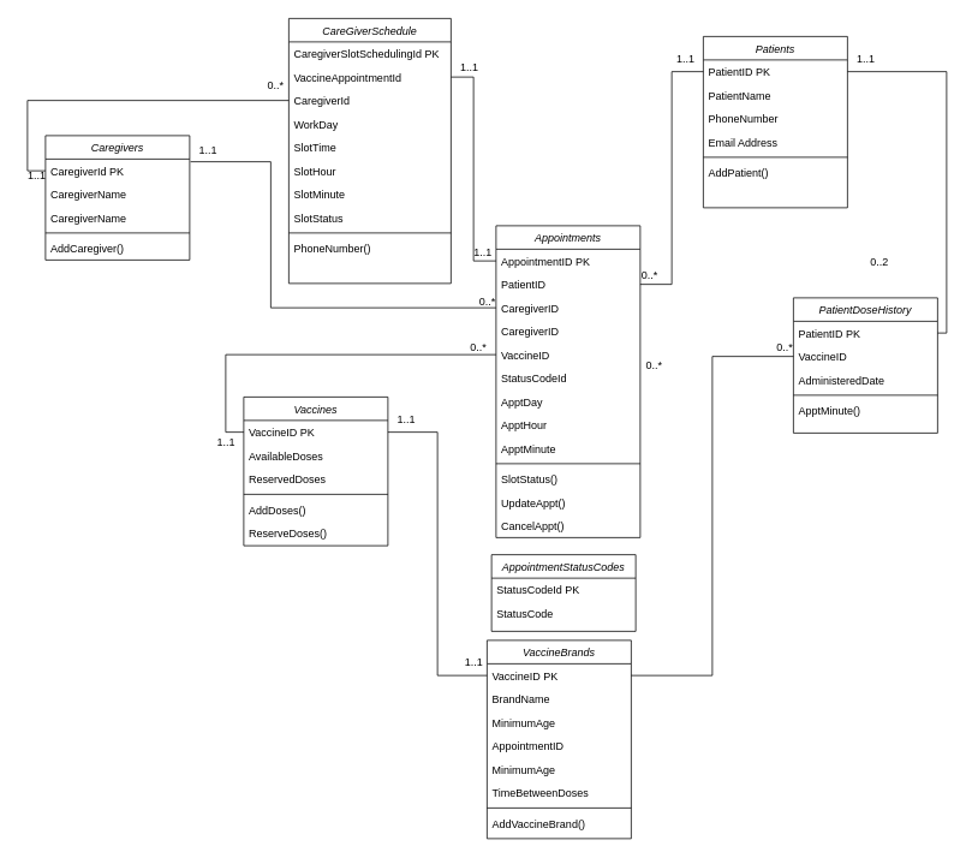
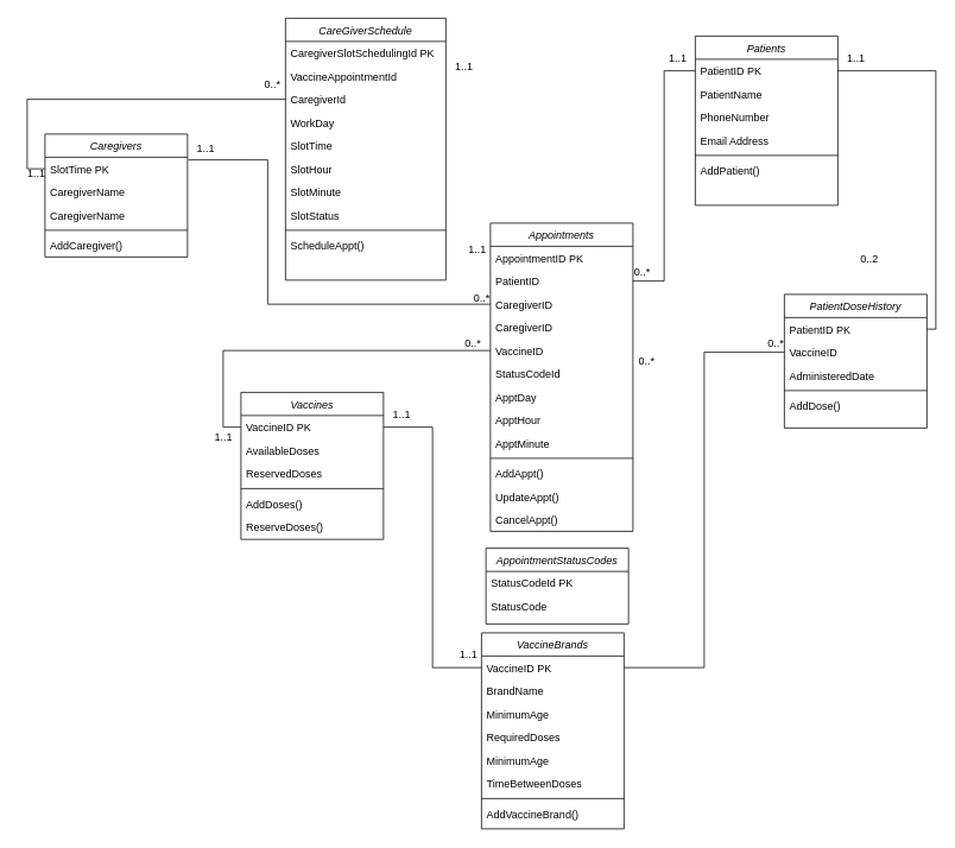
- <mxCell id="70" style="edgeStyle=orthogonalEdgeStyle;rounded=0;orthogonalLoop=1;jettySize=auto;html=1;endArrow=none;endFill=0;" edge="1" parent="1" source="27" target="3"><mxGeometry relative="1" as="geometry" /></mxCell>
- <mxCell id="17" value="CaregiverId PK" style="text;align=left;verticalAlign=top;spacingLeft=4;spacingRight=4;overflow=hidden;rotatable=0;points=[[0,0.5],[1,0.5]];portConstraint=eastwest;" parent="16" vertex="1"><mxGeometry y="26" width="160" height="26" as="geometry" /></mxCell>
+ <mxCell id="17" value="SlotTime PK" style="text;align=left;verticalAlign=top;spacingLeft=4;spacingRight=4;overflow=hidden;rotatable=0;points=[[0,0.5],[1,0.5]];portConstraint=eastwest;" parent="16" vertex="1"><mxGeometry y="26" width="160" height="26" as="geometry" /></mxCell>
- <mxCell id="35" value="PhoneNumber()" style="text;align=left;verticalAlign=top;spacingLeft=4;spacingRight=4;overflow=hidden;rotatable=0;points=[[0,0.5],[1,0.5]];portConstraint=eastwest;rounded=0;shadow=0;html=0;" vertex="1" parent="25"><mxGeometry y="242" width="180" height="26" as="geometry" /></mxCell>
+ <mxCell id="35" value="ScheduleAppt()" style="text;align=left;verticalAlign=top;spacingLeft=4;spacingRight=4;overflow=hidden;rotatable=0;points=[[0,0.5],[1,0.5]];portConstraint=eastwest;rounded=0;shadow=0;html=0;" vertex="1" parent="25"><mxGeometry y="242" width="180" height="26" as="geometry" /></mxCell>
- <mxCell id="66" value="ApptMinute()" style="text;align=left;verticalAlign=top;spacingLeft=4;spacingRight=4;overflow=hidden;rotatable=0;points=[[0,0.5],[1,0.5]];portConstraint=eastwest;" vertex="1" parent="61"><mxGeometry y="112" width="160" height="26" as="geometry" /></mxCell>
+ <mxCell id="66" value="AddDose()" style="text;align=left;verticalAlign=top;spacingLeft=4;spacingRight=4;overflow=hidden;rotatable=0;points=[[0,0.5],[1,0.5]];portConstraint=eastwest;" vertex="1" parent="61"><mxGeometry y="112" width="160" height="26" as="geometry" /></mxCell>
- <mxCell id="13" value="SlotStatus()" style="text;align=left;verticalAlign=top;spacingLeft=4;spacingRight=4;overflow=hidden;rotatable=0;points=[[0,0.5],[1,0.5]];portConstraint=eastwest;rounded=0;shadow=0;html=0;" vertex="1" parent="2"><mxGeometry y="268" width="160" height="26" as="geometry" /></mxCell>
+ <mxCell id="13" value="AddAppt()" style="text;align=left;verticalAlign=top;spacingLeft=4;spacingRight=4;overflow=hidden;rotatable=0;points=[[0,0.5],[1,0.5]];portConstraint=eastwest;rounded=0;shadow=0;html=0;" vertex="1" parent="2"><mxGeometry y="268" width="160" height="26" as="geometry" /></mxCell>
- <mxCell id="47" value="AppointmentID" style="text;align=left;verticalAlign=top;spacingLeft=4;spacingRight=4;overflow=hidden;rotatable=0;points=[[0,0.5],[1,0.5]];portConstraint=eastwest;rounded=0;shadow=0;html=0;" vertex="1" parent="43"><mxGeometry y="104" width="160" height="26" as="geometry" /></mxCell>
+ <mxCell id="47" value="RequiredDoses" style="text;align=left;verticalAlign=top;spacingLeft=4;spacingRight=4;overflow=hidden;rotatable=0;points=[[0,0.5],[1,0.5]];portConstraint=eastwest;rounded=0;shadow=0;html=0;" vertex="1" parent="43"><mxGeometry y="104" width="160" height="26" as="geometry" /></mxCell>
